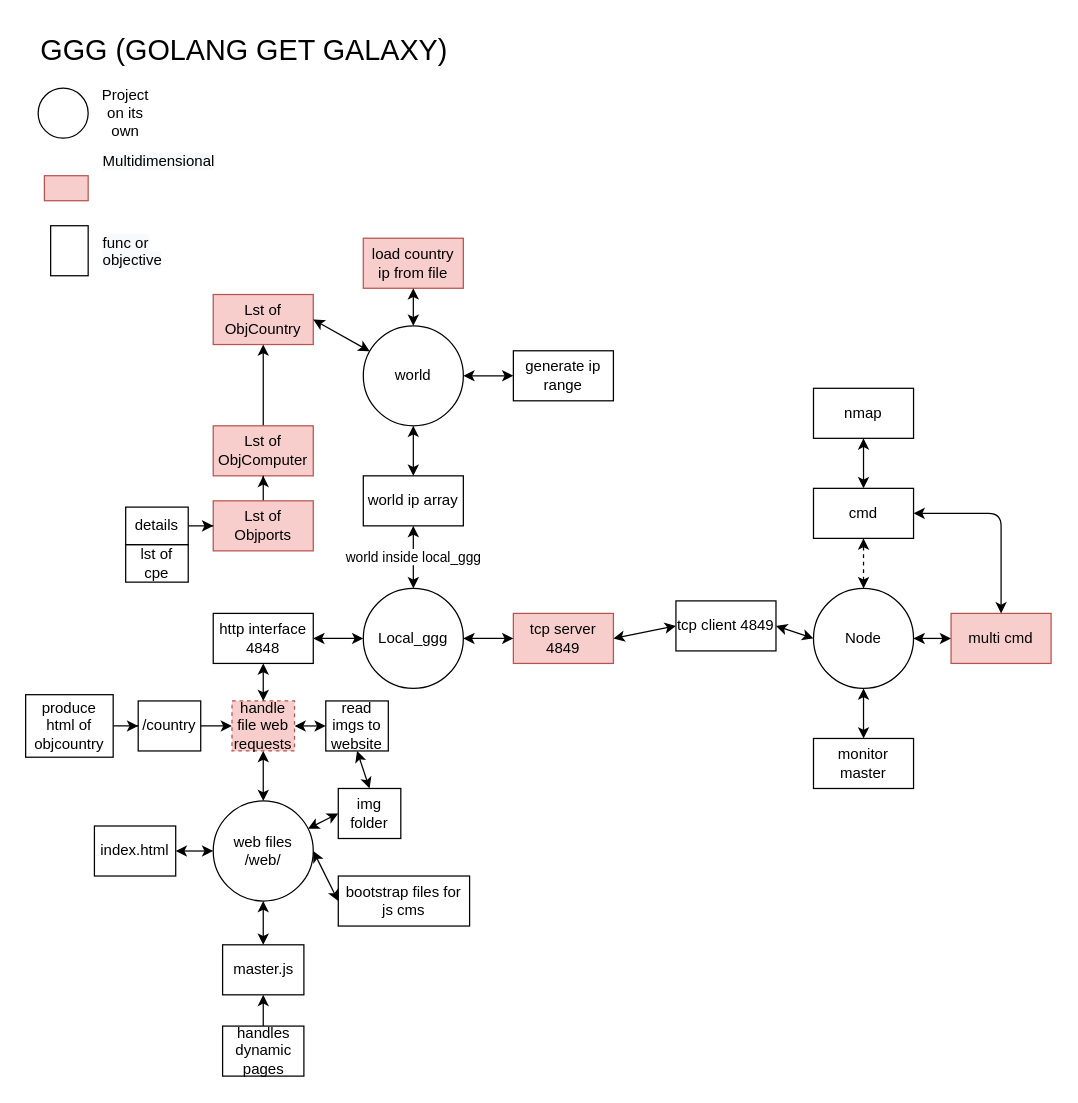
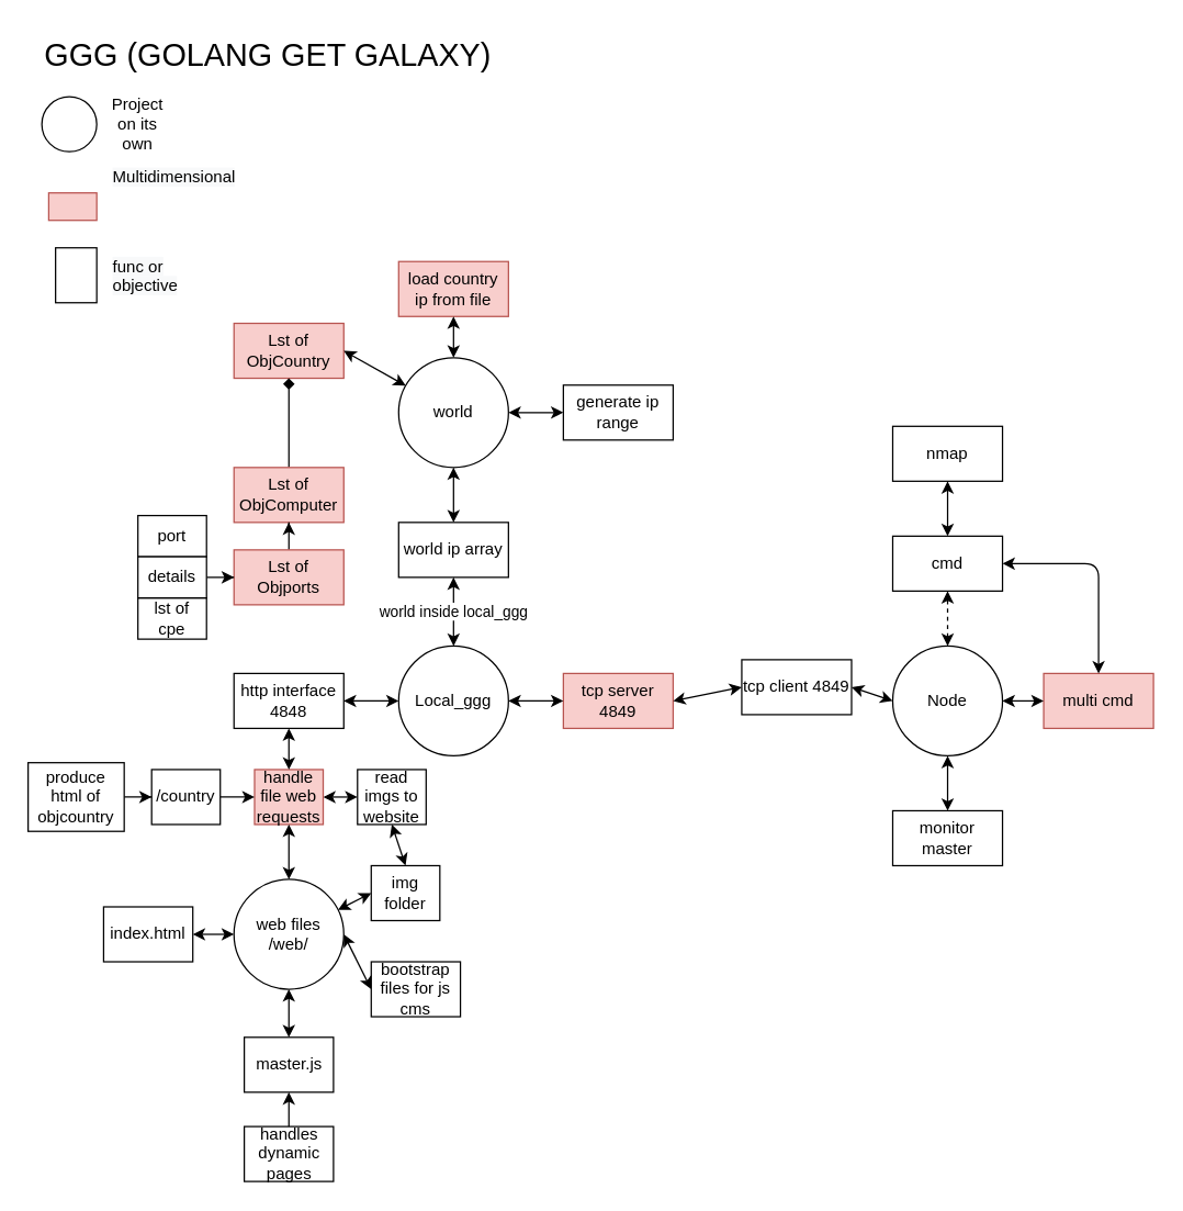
- <mxCell id="23" style="edgeStyle=orthogonalEdgeStyle;rounded=0;orthogonalLoop=1;jettySize=auto;html=1;entryX=0.5;entryY=1;entryDx=0;entryDy=0;" edge="1" parent="1" source="24" target="21"><mxGeometry relative="1" as="geometry" /></mxCell>
+ <mxCell id="23" style="edgeStyle=orthogonalEdgeStyle;rounded=0;orthogonalLoop=1;jettySize=auto;html=1;entryX=0.5;entryY=1;entryDx=0;entryDy=0;endArrow=diamond;" edge="1" parent="1" source="24" target="21"><mxGeometry relative="1" as="geometry" /></mxCell>
+ <mxCell id="27" value="port" style="rounded=0;whiteSpace=wrap;html=1;" vertex="1" parent="1"><mxGeometry x="100" y="375" width="50" height="30" as="geometry" /></mxCell>
- <mxCell id="35" value="handle file web requests" style="rounded=0;whiteSpace=wrap;html=1;fillColor=#f8cecc;strokeColor=#b85450;dashed=1;" vertex="1" parent="1"><mxGeometry x="185" y="560" width="50" height="40" as="geometry" /></mxCell>
+ <mxCell id="35" value="handle file web requests" style="rounded=0;whiteSpace=wrap;html=1;fillColor=#f8cecc;strokeColor=#b85450;" vertex="1" parent="1"><mxGeometry x="185" y="560" width="50" height="40" as="geometry" /></mxCell>
- <mxCell id="54" value="bootstrap files for js cms" style="rounded=0;whiteSpace=wrap;html=1;" vertex="1" parent="1"><mxGeometry x="270" y="700" width="105" height="40" as="geometry" /></mxCell>
+ <mxCell id="54" value="bootstrap files for js cms" style="rounded=0;whiteSpace=wrap;html=1;" vertex="1" parent="1"><mxGeometry x="270" y="700" width="65" height="40" as="geometry" /></mxCell>
